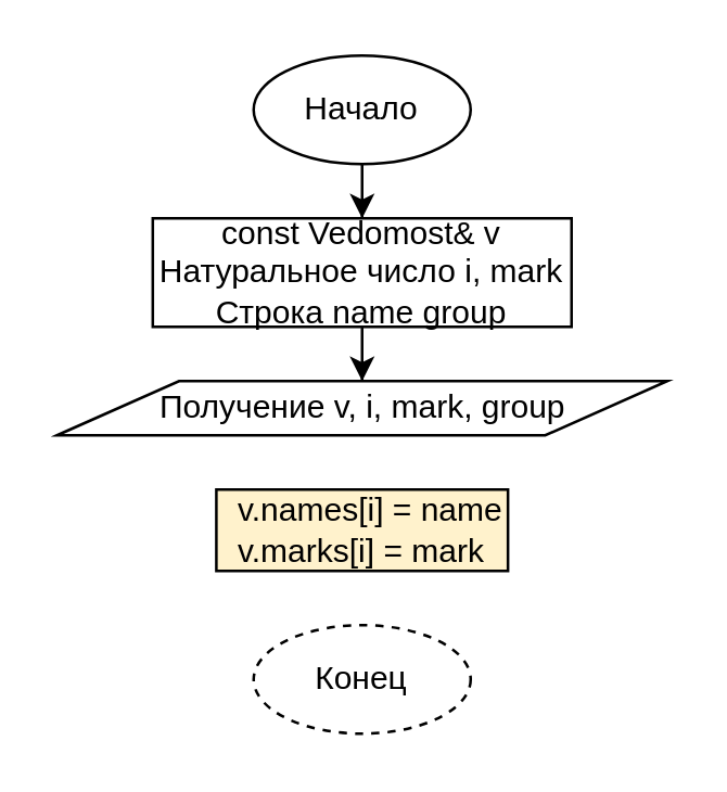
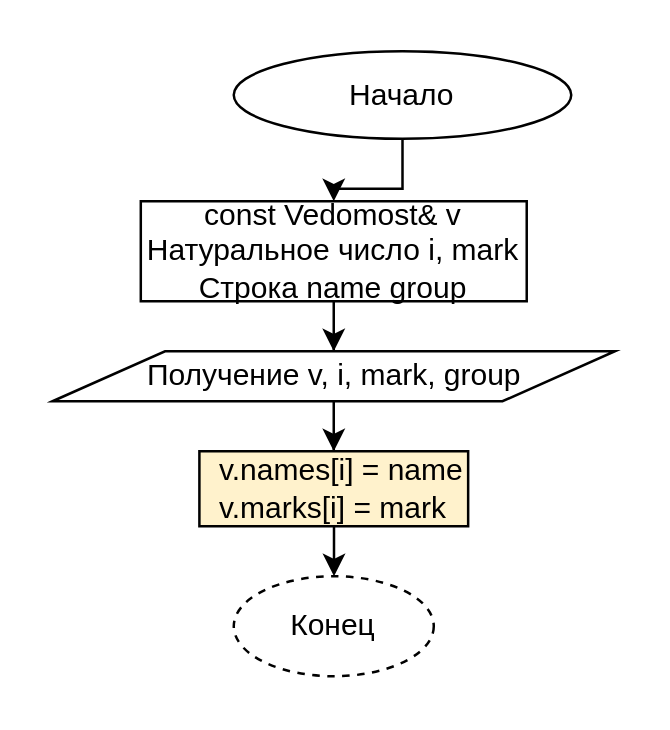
- <mxCell id="3" value="Начало" style="ellipse;whiteSpace=wrap;html=1;" vertex="1" parent="1"><mxGeometry x="93" y="20" width="80" height="40" as="geometry" /></mxCell>
+ <mxCell id="3" value="Начало" style="ellipse;whiteSpace=wrap;html=1;" vertex="1" parent="1"><mxGeometry x="93" y="20" width="135" height="35" as="geometry" /></mxCell>
+ <mxCell id="6" style="edgeStyle=orthogonalEdgeStyle;rounded=0;orthogonalLoop=1;jettySize=auto;html=1;entryX=0.5;entryY=0;entryDx=0;entryDy=0;" edge="1" parent="1" source="7" target="9"><mxGeometry relative="1" as="geometry" /></mxCell>
+ <mxCell id="8" style="edgeStyle=orthogonalEdgeStyle;rounded=0;orthogonalLoop=1;jettySize=auto;html=1;entryX=0.5;entryY=0;entryDx=0;entryDy=0;" edge="1" parent="1" source="9" target="10"><mxGeometry relative="1" as="geometry" /></mxCell>
